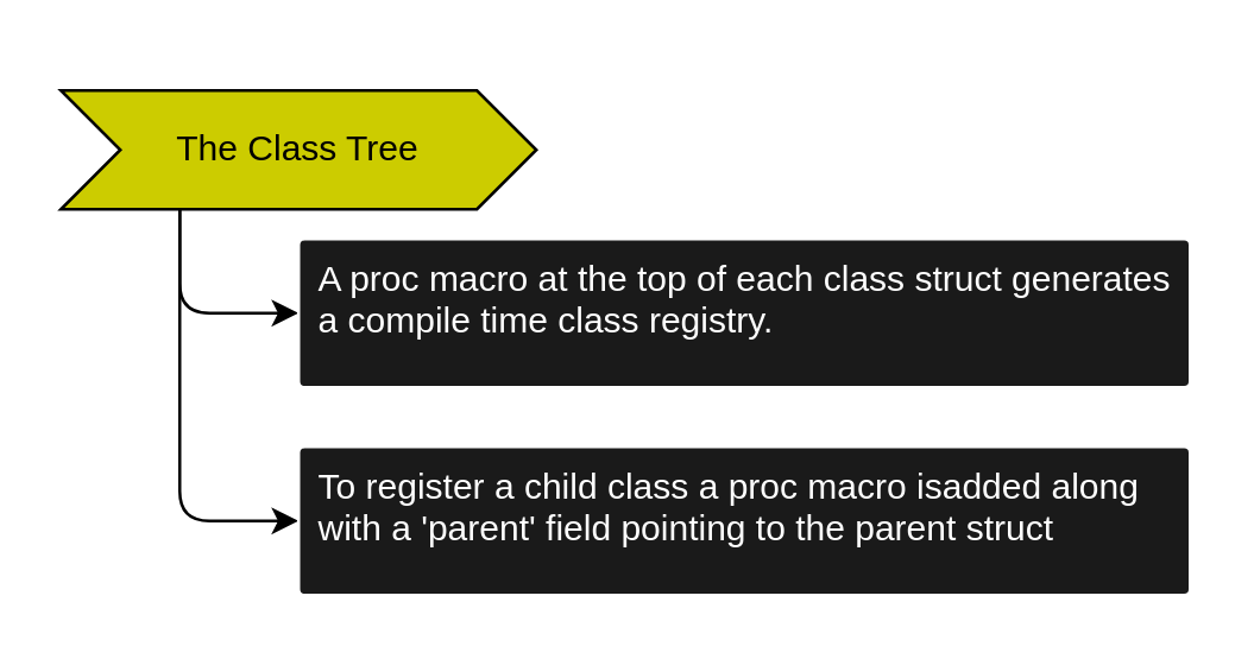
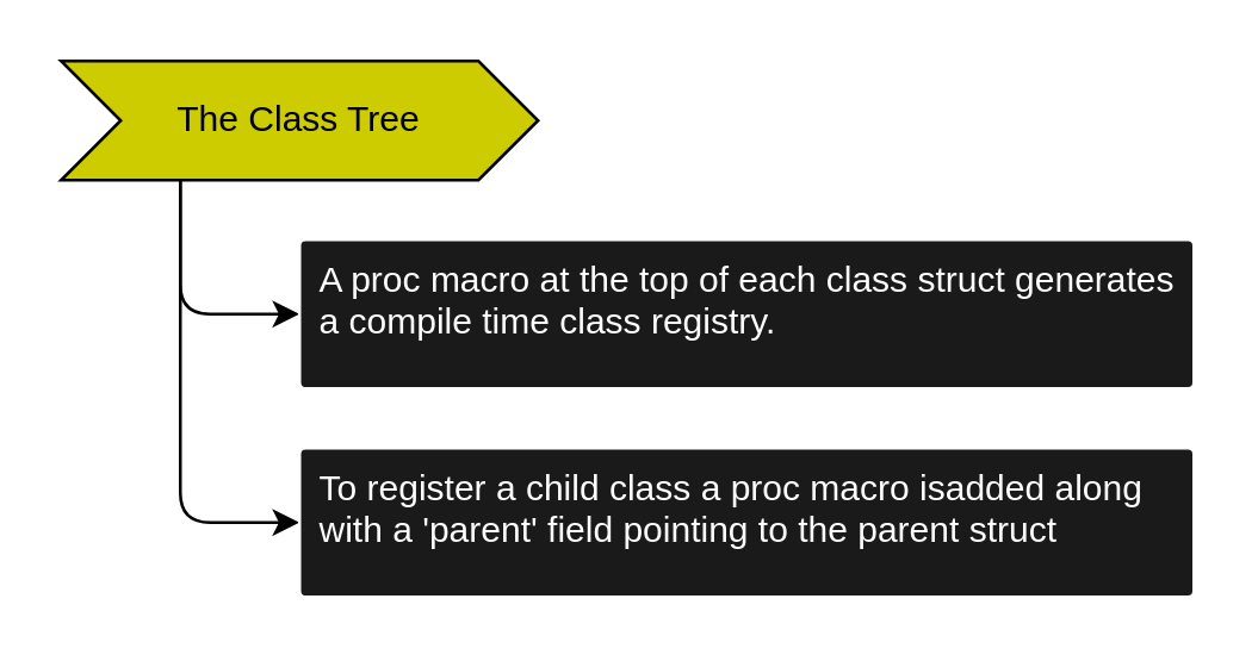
- <mxCell id="4" value="The Class Tree" style="shape=step;perimeter=stepPerimeter;whiteSpace=wrap;html=1;fixedSize=1;fillColor=#CCCC00;fontColor=#000000;strokeColor=#000000;" vertex="1" parent="1"><mxGeometry x="20" y="30" width="160" height="40" as="geometry" /></mxCell>
+ <mxCell id="4" value="The Class Tree" style="shape=step;perimeter=stepPerimeter;whiteSpace=wrap;html=1;fixedSize=1;fillColor=#CCCC00;fontColor=#000000;strokeColor=#000000;" vertex="1" parent="1"><mxGeometry x="20" y="20" width="160" height="40" as="geometry" /></mxCell>
